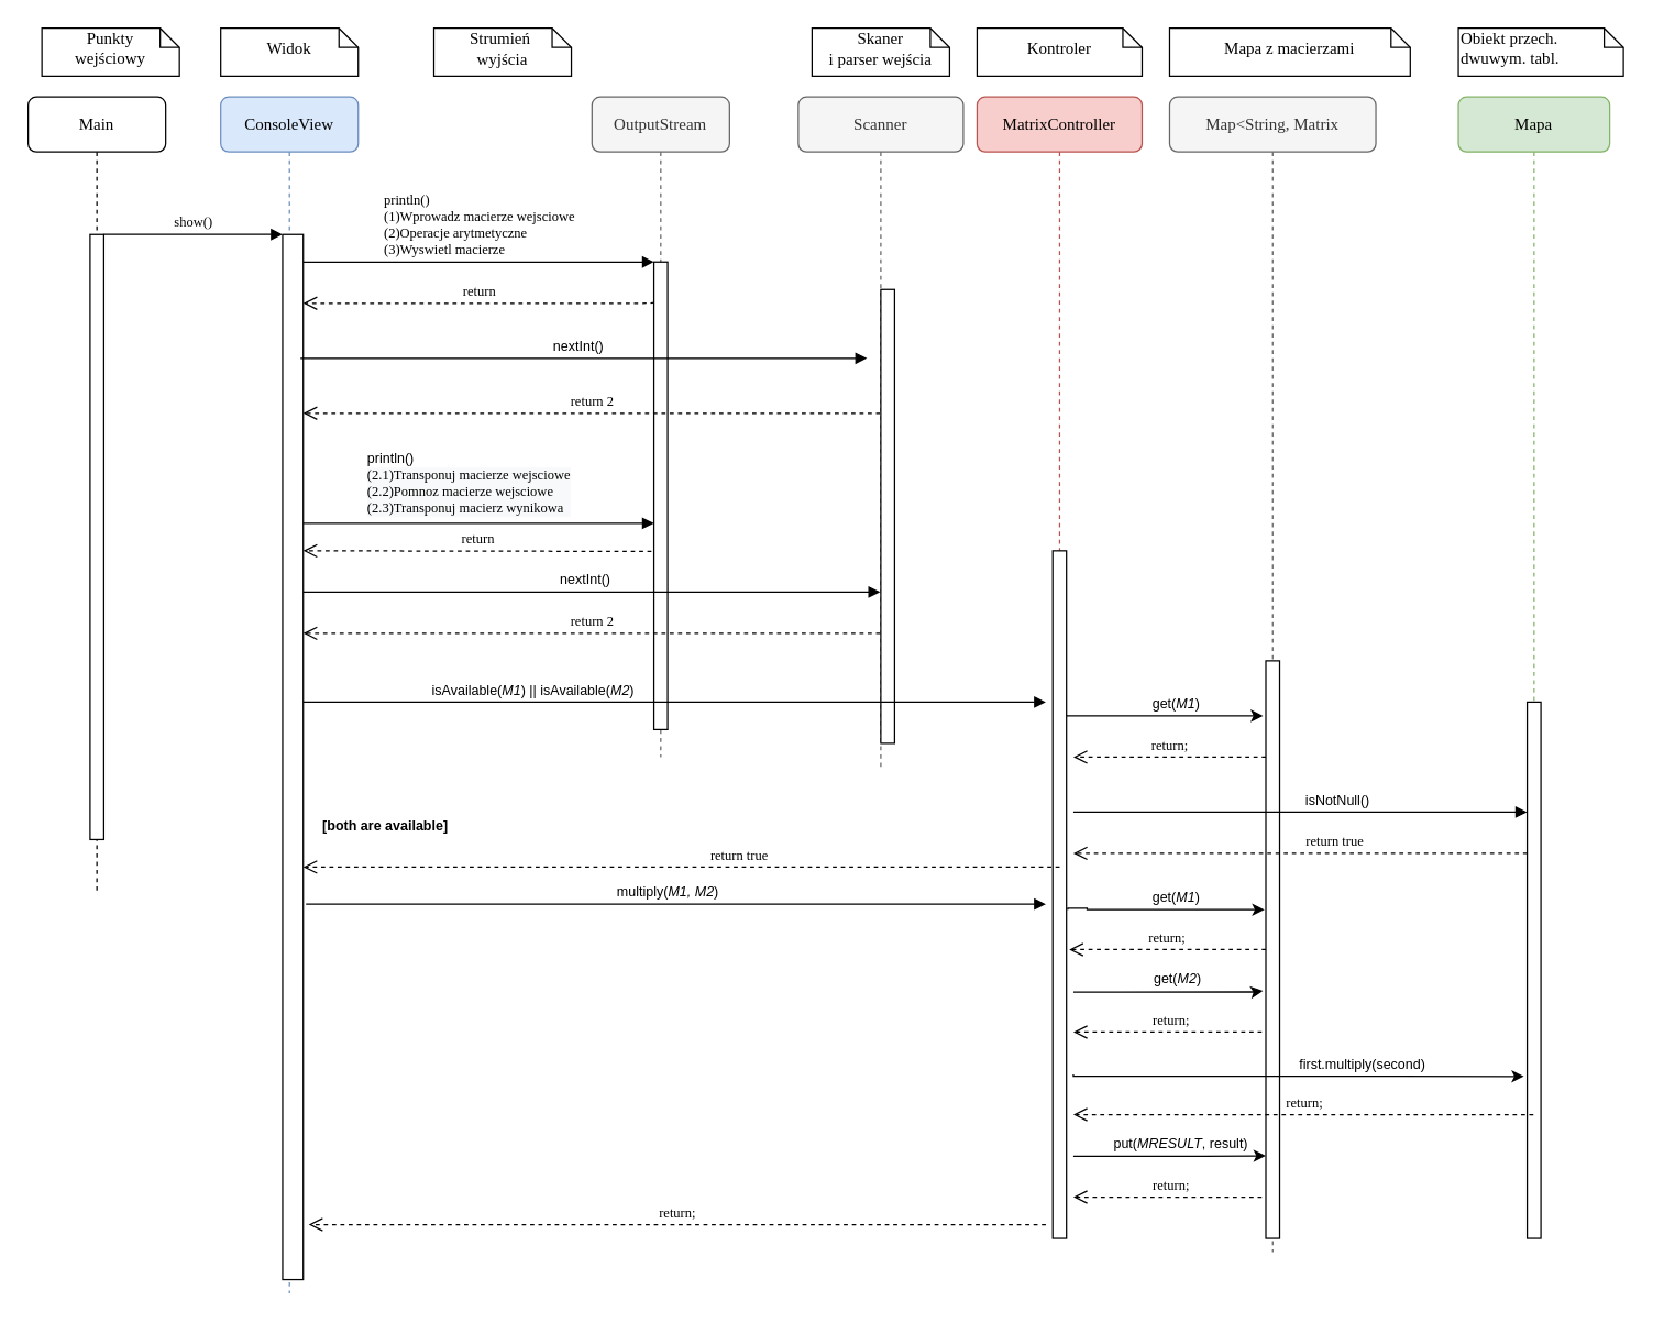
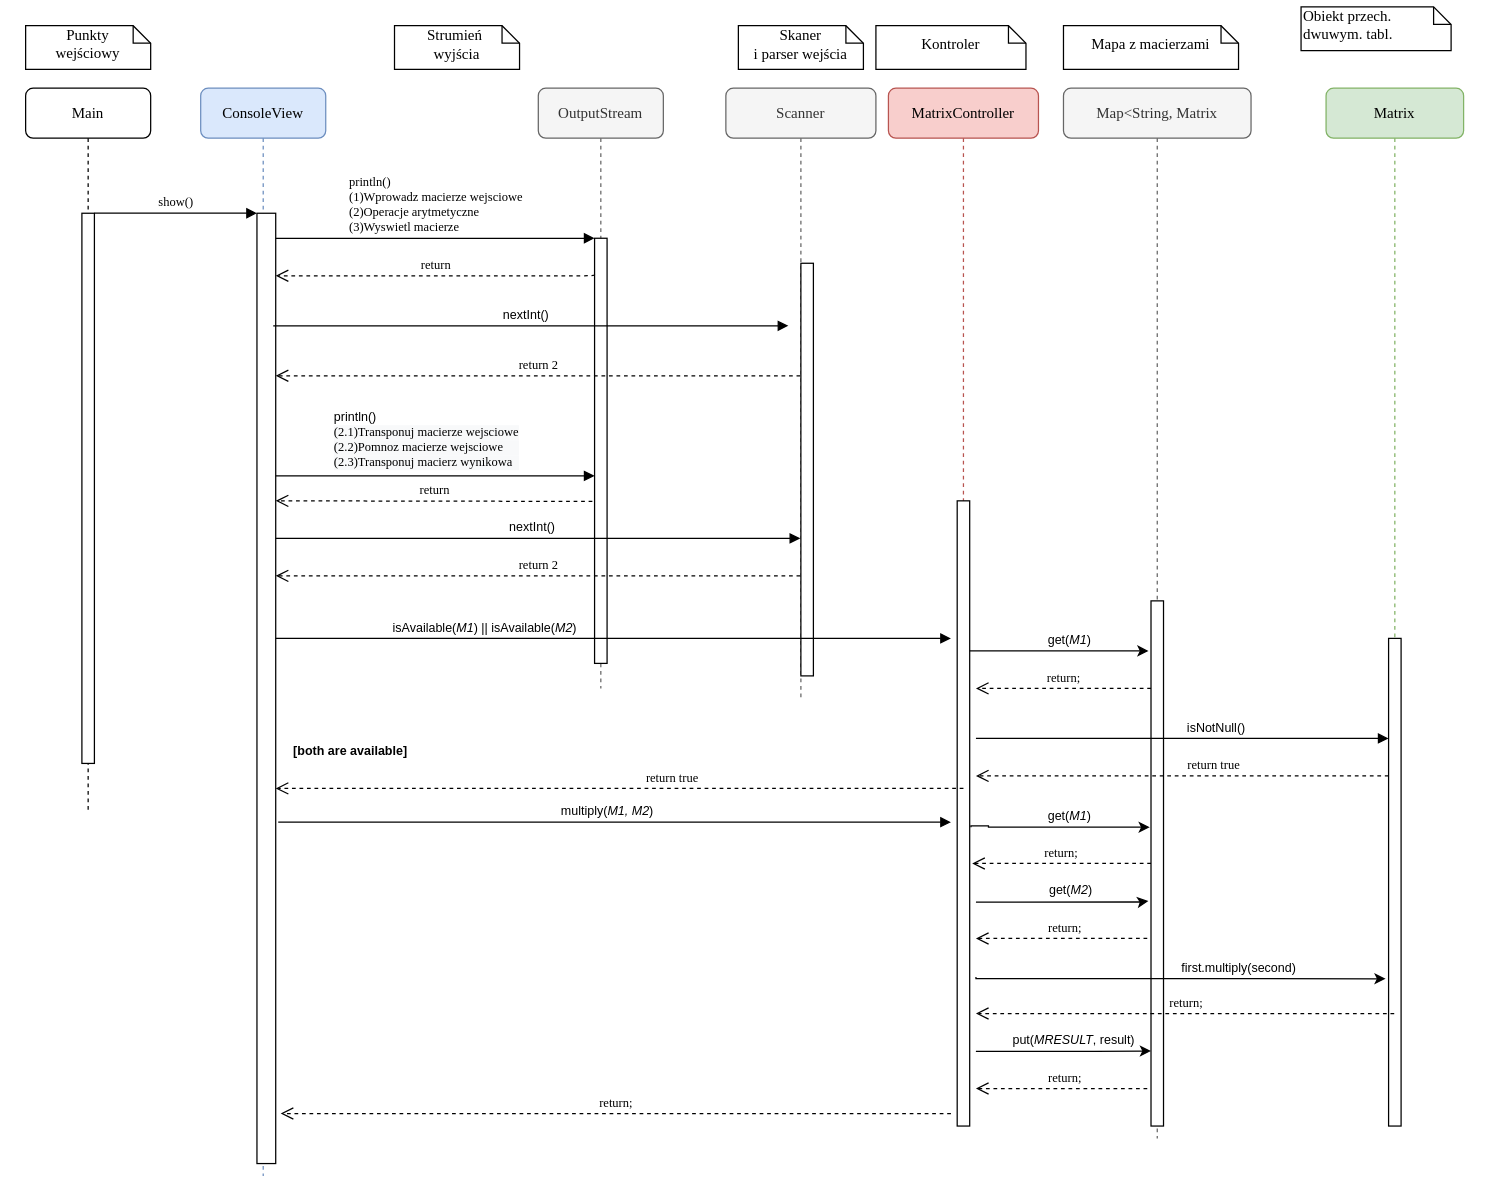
- <mxCell id="21" value="Punkty&lt;br&gt;wejściowy" style="shape=note;whiteSpace=wrap;html=1;size=14;verticalAlign=top;align=center;spacingTop=-6;rounded=0;shadow=0;comic=0;labelBackgroundColor=none;strokeWidth=1;fontFamily=Verdana;fontSize=12;fontStyle=0" parent="1" vertex="1"><mxGeometry x="30" y="20" width="100" height="35" as="geometry" /></mxCell>
+ <mxCell id="21" value="Punkty&lt;br&gt;wejściowy" style="shape=note;whiteSpace=wrap;html=1;size=14;verticalAlign=top;align=center;spacingTop=-6;rounded=0;shadow=0;comic=0;labelBackgroundColor=none;strokeWidth=1;fontFamily=Verdana;fontSize=12;fontStyle=0" parent="1" vertex="1"><mxGeometry x="20" y="20" width="100" height="35" as="geometry" /></mxCell>
- <mxCell id="22" value="Widok" style="shape=note;whiteSpace=wrap;html=1;size=14;verticalAlign=middle;align=center;spacingTop=-6;rounded=0;shadow=0;comic=0;labelBackgroundColor=none;strokeWidth=1;fontFamily=Verdana;fontSize=12;fontStyle=0" parent="1" vertex="1"><mxGeometry x="160" y="20" width="100" height="35" as="geometry" /></mxCell>
- <mxCell id="25" value="Kontroler" style="shape=note;whiteSpace=wrap;html=1;size=14;verticalAlign=middle;align=center;spacingTop=-6;rounded=0;shadow=0;comic=0;labelBackgroundColor=none;strokeWidth=1;fontFamily=Verdana;fontSize=12;fontStyle=0" parent="1" vertex="1"><mxGeometry x="710" y="20" width="120" height="35" as="geometry" /></mxCell>
+ <mxCell id="25" value="Kontroler" style="shape=note;whiteSpace=wrap;html=1;size=14;verticalAlign=middle;align=center;spacingTop=-6;rounded=0;shadow=0;comic=0;labelBackgroundColor=none;strokeWidth=1;fontFamily=Verdana;fontSize=12;fontStyle=0" parent="1" vertex="1"><mxGeometry x="700" y="20" width="120" height="35" as="geometry" /></mxCell>
- <mxCell id="26" value="Mapa z macierzami" style="shape=note;whiteSpace=wrap;html=1;size=14;verticalAlign=middle;align=center;spacingTop=-6;rounded=0;shadow=0;comic=0;labelBackgroundColor=none;strokeWidth=1;fontFamily=Verdana;fontSize=12;fontStyle=0" parent="1" vertex="1"><mxGeometry x="850" y="20" width="175" height="35" as="geometry" /></mxCell>
+ <mxCell id="26" value="Mapa z macierzami" style="shape=note;whiteSpace=wrap;html=1;size=14;verticalAlign=middle;align=center;spacingTop=-6;rounded=0;shadow=0;comic=0;labelBackgroundColor=none;strokeWidth=1;fontFamily=Verdana;fontSize=12;fontStyle=0" parent="1" vertex="1"><mxGeometry x="850" y="20" width="140" height="35" as="geometry" /></mxCell>
- <mxCell id="27" value="Obiekt przech.&lt;br&gt;dwuwym. tabl." style="shape=note;whiteSpace=wrap;html=1;size=14;verticalAlign=top;align=left;spacingTop=-6;rounded=0;shadow=0;comic=0;labelBackgroundColor=none;strokeWidth=1;fontFamily=Verdana;fontSize=12;fontStyle=0" parent="1" vertex="1"><mxGeometry x="1060" y="20" width="120" height="35" as="geometry" /></mxCell>
+ <mxCell id="27" value="Obiekt przech.&lt;br&gt;dwuwym. tabl." style="shape=note;whiteSpace=wrap;html=1;size=14;verticalAlign=top;align=left;spacingTop=-6;rounded=0;shadow=0;comic=0;labelBackgroundColor=none;strokeWidth=1;fontFamily=Verdana;fontSize=12;fontStyle=0" parent="1" vertex="1"><mxGeometry x="1040" y="5" width="120" height="35" as="geometry" /></mxCell>
- <mxCell id="15" value="&lt;span&gt;Mapa&lt;/span&gt;" style="shape=umlLifeline;perimeter=lifelinePerimeter;whiteSpace=wrap;html=1;container=1;collapsible=0;recursiveResize=0;outlineConnect=0;rounded=1;shadow=0;comic=0;labelBackgroundColor=none;strokeWidth=1;fontFamily=Verdana;fontSize=12;align=center;fillColor=#d5e8d4;strokeColor=#82b366;fontStyle=0" parent="1" vertex="1"><mxGeometry x="1060" y="70" width="110" height="830" as="geometry" /></mxCell>
+ <mxCell id="15" value="&lt;span&gt;Matrix&lt;/span&gt;" style="shape=umlLifeline;perimeter=lifelinePerimeter;whiteSpace=wrap;html=1;container=1;collapsible=0;recursiveResize=0;outlineConnect=0;rounded=1;shadow=0;comic=0;labelBackgroundColor=none;strokeWidth=1;fontFamily=Verdana;fontSize=12;align=center;fillColor=#d5e8d4;strokeColor=#82b366;fontStyle=0" parent="1" vertex="1"><mxGeometry x="1060" y="70" width="110" height="830" as="geometry" /></mxCell>
